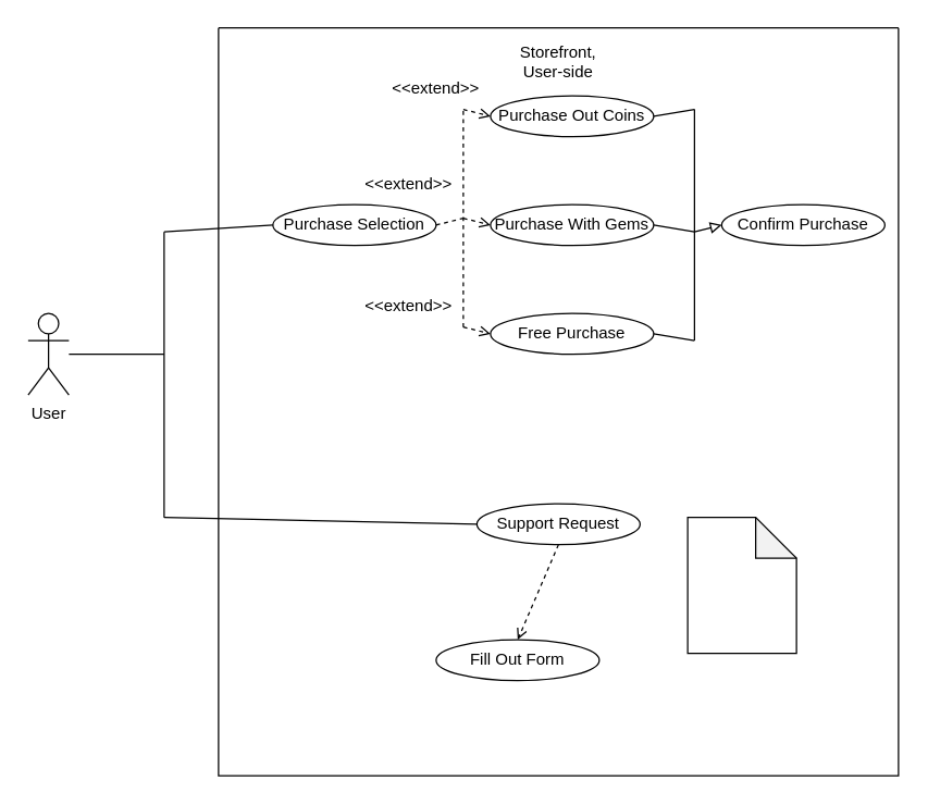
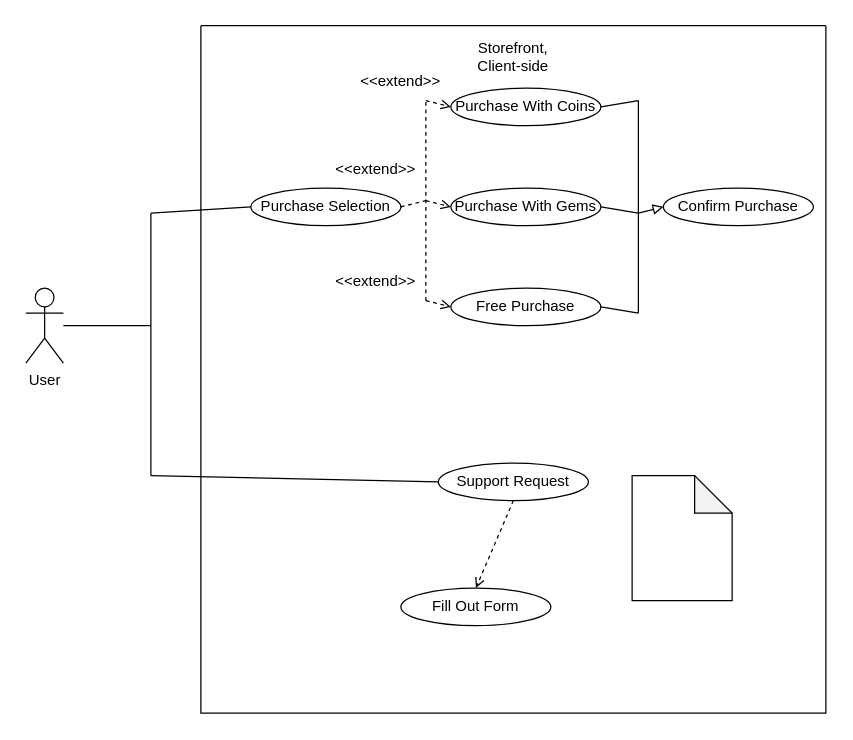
- <mxCell id="4" value="Storefront, User-side" style="text;html=1;strokeColor=none;fillColor=none;align=center;verticalAlign=middle;whiteSpace=wrap;rounded=0;" parent="3" vertex="1"><mxGeometry x="220" y="10" width="60" height="30" as="geometry" /></mxCell>
+ <mxCell id="4" value="Storefront, Client-side" style="text;html=1;strokeColor=none;fillColor=none;align=center;verticalAlign=middle;whiteSpace=wrap;rounded=0;" parent="3" vertex="1"><mxGeometry x="220" y="10" width="60" height="30" as="geometry" /></mxCell>
- <mxCell id="8" value="Purchase Out Coins" style="ellipse;whiteSpace=wrap;html=1;" vertex="1" parent="3"><mxGeometry x="200" y="50" width="120" height="30" as="geometry" /></mxCell>
+ <mxCell id="8" value="Purchase With Coins" style="ellipse;whiteSpace=wrap;html=1;" vertex="1" parent="3"><mxGeometry x="200" y="50" width="120" height="30" as="geometry" /></mxCell>
